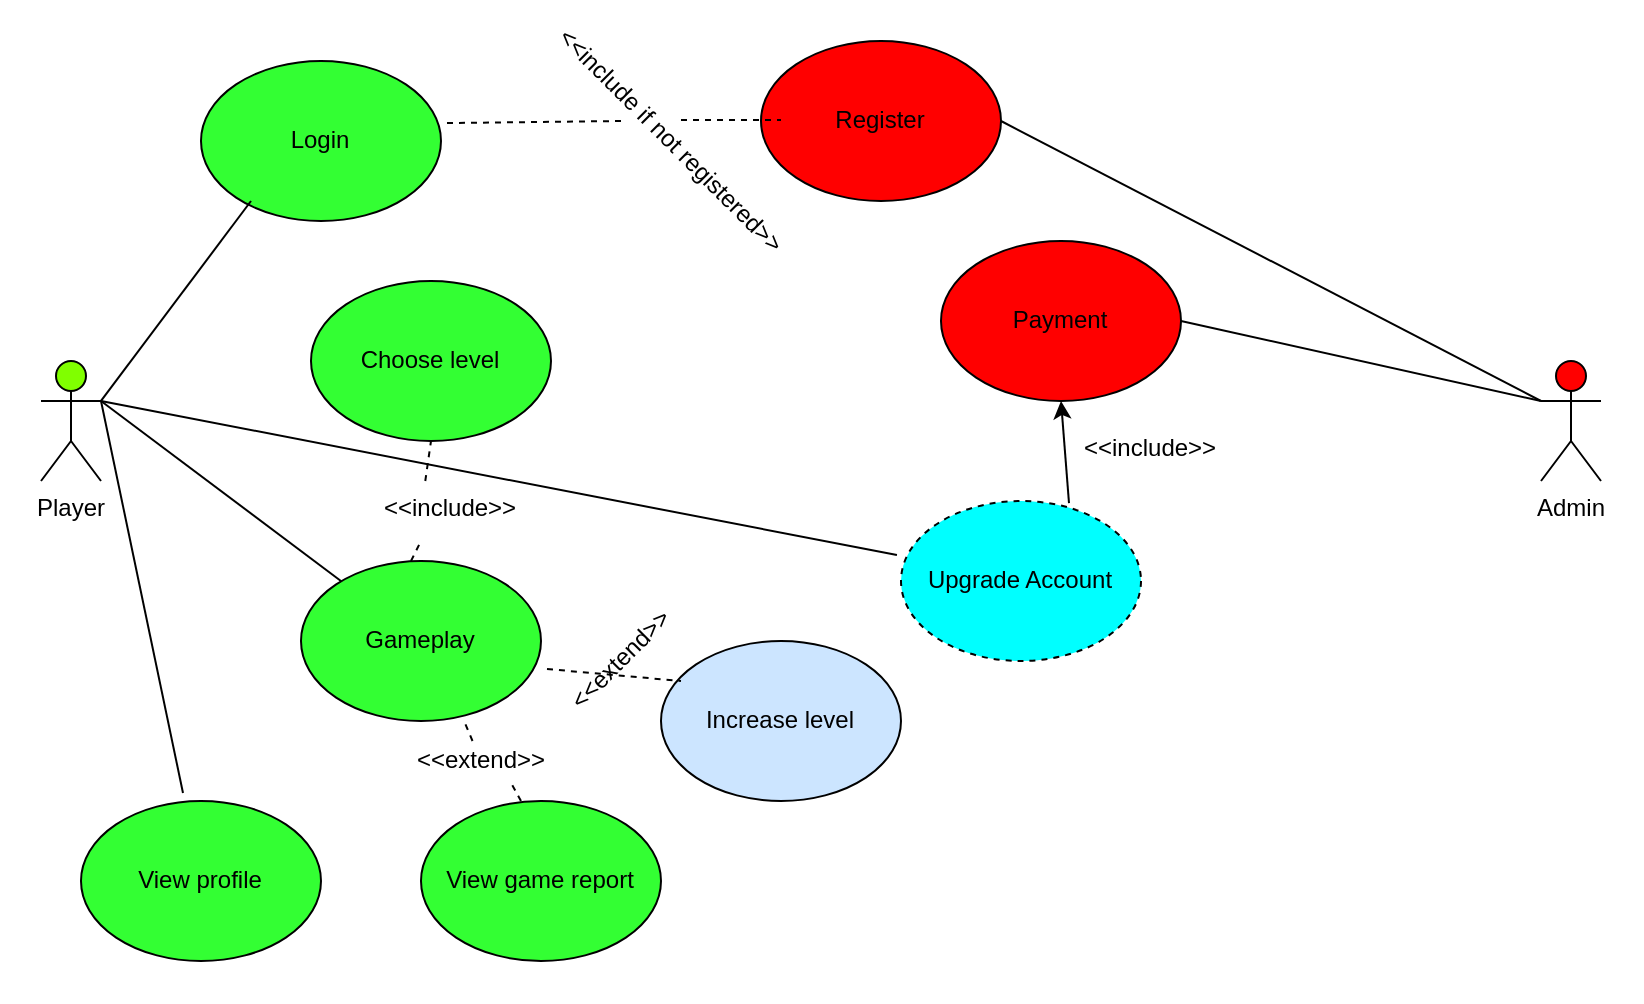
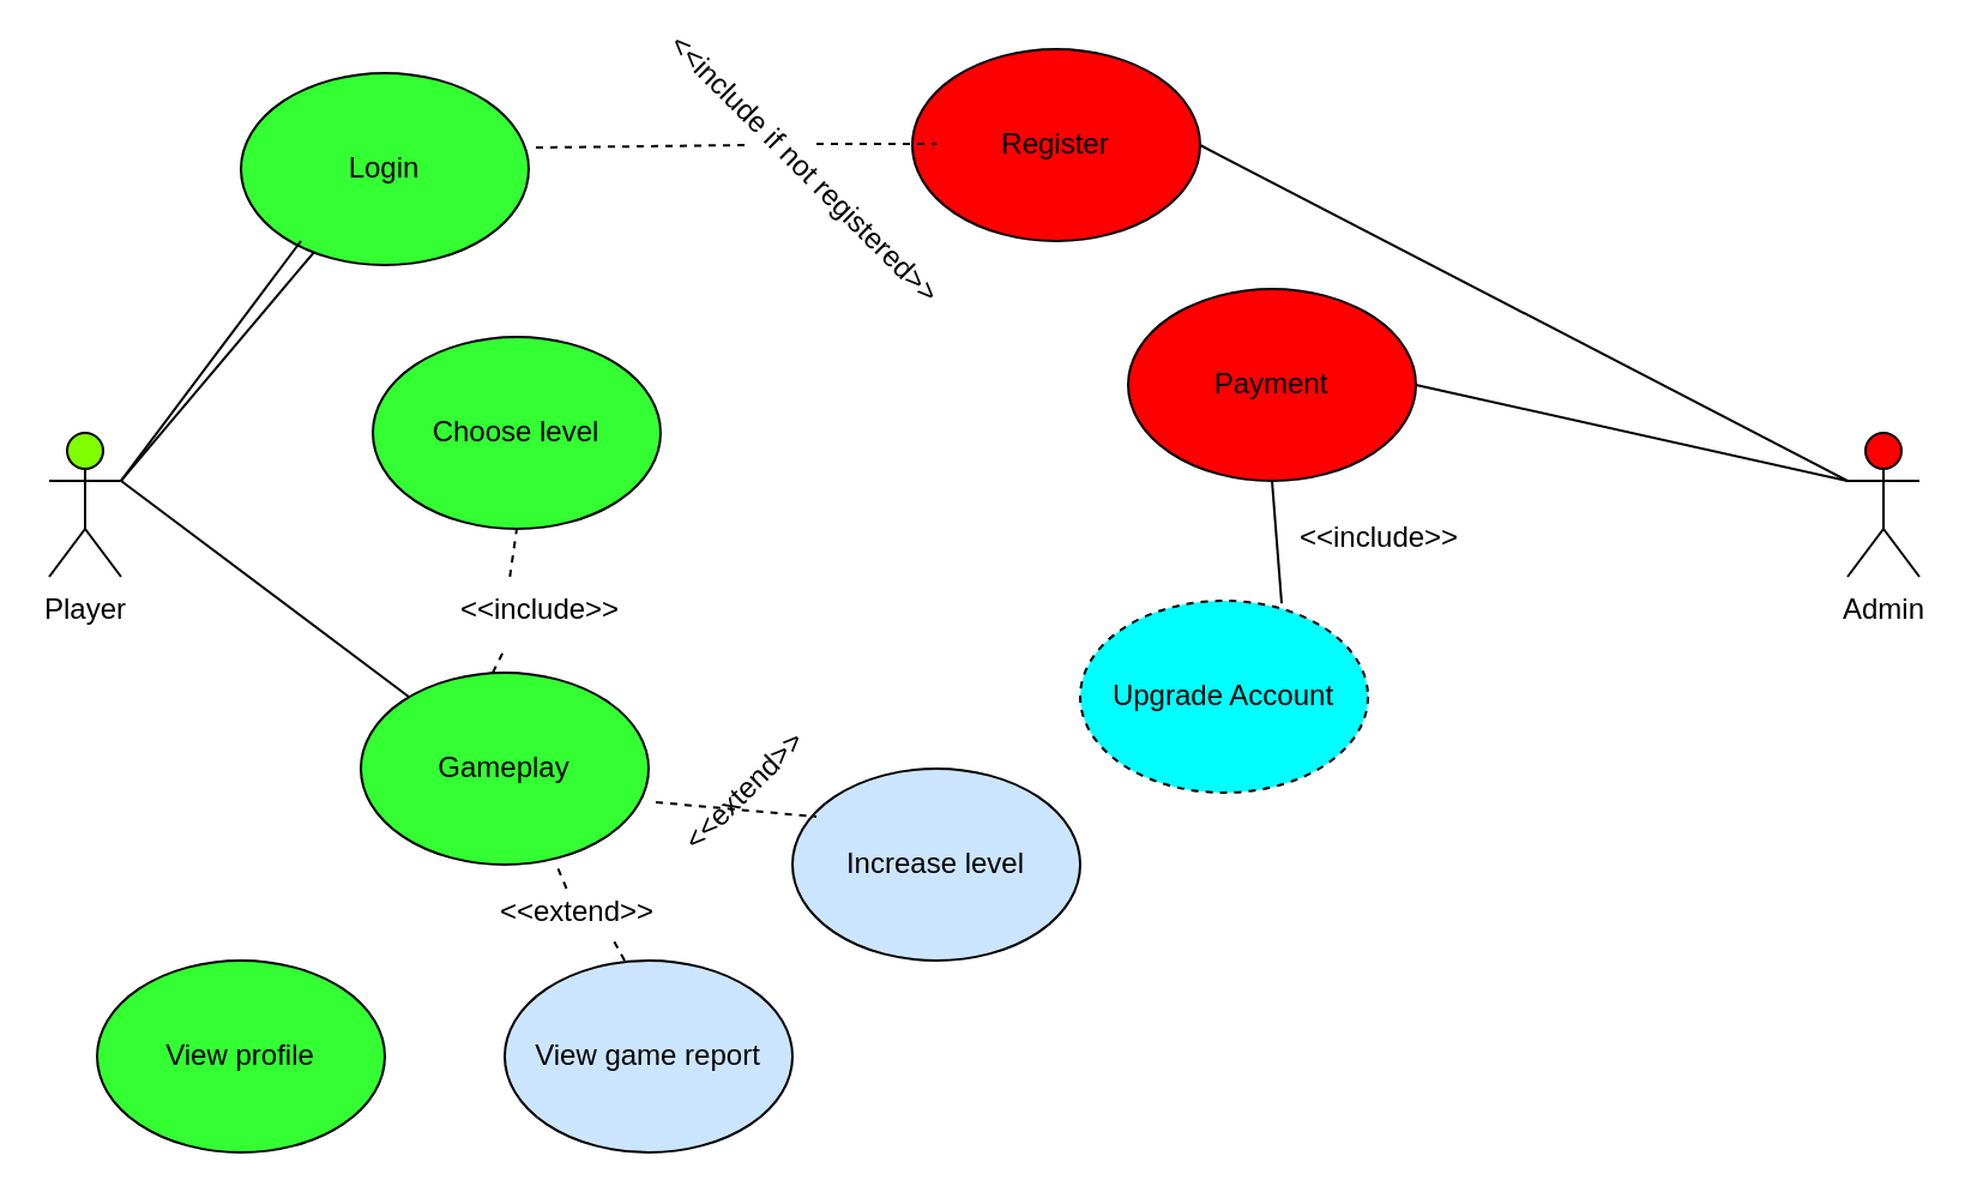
- <mxCell id="25" value="" style="endArrow=classic;html=1;exitX=0.7;exitY=0.013;exitDx=0;exitDy=0;exitPerimeter=0;entryX=0.5;entryY=1;entryDx=0;entryDy=0;" edge="1" parent="1" source="7" target="10"><mxGeometry width="50" height="50" relative="1" as="geometry"><mxPoint x="534" y="251.04" as="sourcePoint" /><mxPoint x="530" y="240" as="targetPoint" /></mxGeometry></mxCell>
+ <mxCell id="25" value="" style="endArrow=none;html=1;exitX=0.7;exitY=0.013;exitDx=0;exitDy=0;exitPerimeter=0;entryX=0.5;entryY=1;entryDx=0;entryDy=0;" edge="1" parent="1" source="7" target="10"><mxGeometry width="50" height="50" relative="1" as="geometry"><mxPoint x="534" y="251.04" as="sourcePoint" /><mxPoint x="530" y="240" as="targetPoint" /></mxGeometry></mxCell>
- <mxCell id="15" value="" style="endArrow=none;html=1;entryX=-0.017;entryY=0.338;entryDx=0;entryDy=0;entryPerimeter=0;exitX=1;exitY=0.333;exitDx=0;exitDy=0;exitPerimeter=0;" edge="1" parent="1" source="2" target="7"><mxGeometry width="50" height="50" relative="1" as="geometry"><mxPoint x="60" y="230" as="sourcePoint" /><mxPoint x="450" y="270" as="targetPoint" /></mxGeometry></mxCell>
- <mxCell id="17" value="" style="endArrow=none;html=1;exitX=1;exitY=0.333;exitDx=0;exitDy=0;exitPerimeter=0;entryX=0.425;entryY=-0.05;entryDx=0;entryDy=0;entryPerimeter=0;" edge="1" parent="1" source="2" target="6"><mxGeometry width="50" height="50" relative="1" as="geometry"><mxPoint x="50" y="330" as="sourcePoint" /><mxPoint x="100" y="280" as="targetPoint" /></mxGeometry></mxCell>
+ <mxCell id="17" value="" style="endArrow=none;html=1;exitX=1;exitY=0.333;exitDx=0;exitDy=0;exitPerimeter=0;" edge="1" parent="1" source="2" target="3"><mxGeometry width="50" height="50" relative="1" as="geometry"><mxPoint x="50" y="330" as="sourcePoint" /><mxPoint x="100" y="280" as="targetPoint" /></mxGeometry></mxCell>
- <mxCell id="8" value="View game report" style="ellipse;whiteSpace=wrap;html=1;fillColor=#33ff33;" vertex="1" parent="1"><mxGeometry x="210" y="400" width="120" height="80" as="geometry" /></mxCell>
+ <mxCell id="8" value="View game report" style="ellipse;whiteSpace=wrap;html=1;fillColor=#CCE5FF;" vertex="1" parent="1"><mxGeometry x="210" y="400" width="120" height="80" as="geometry" /></mxCell>
